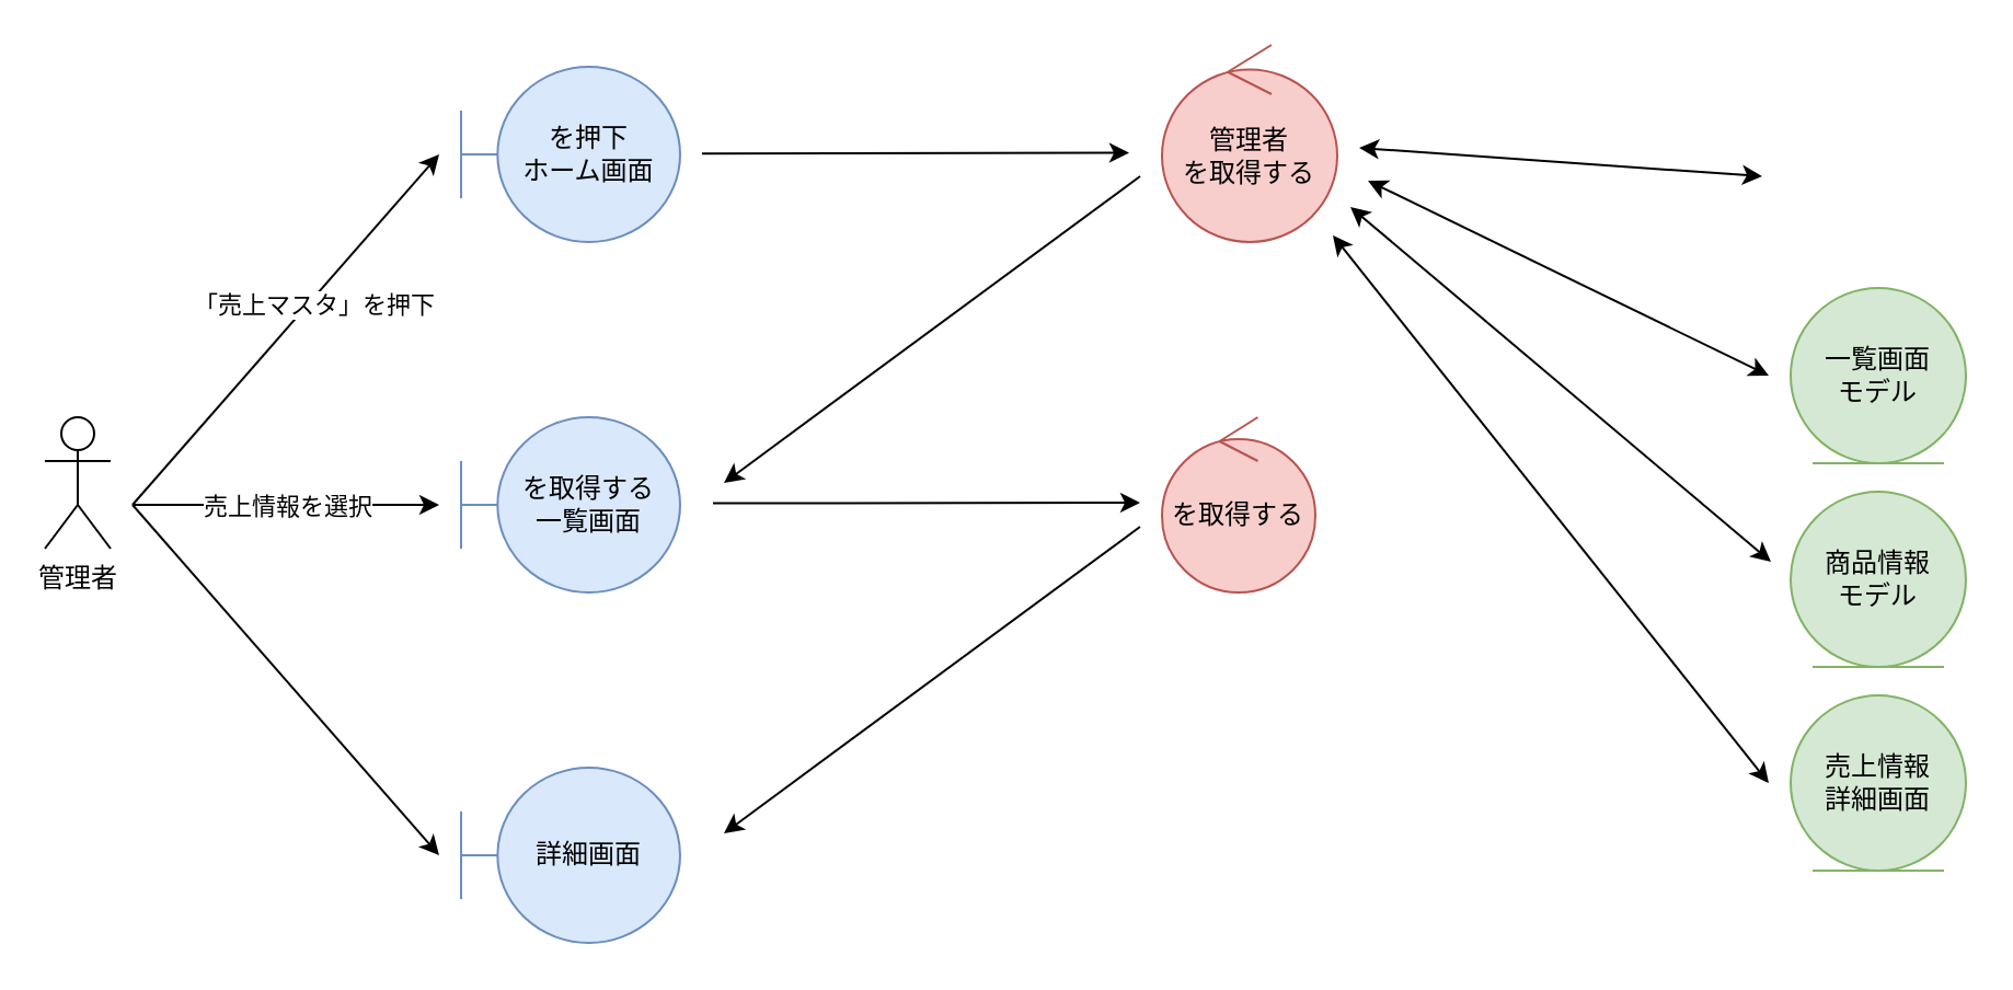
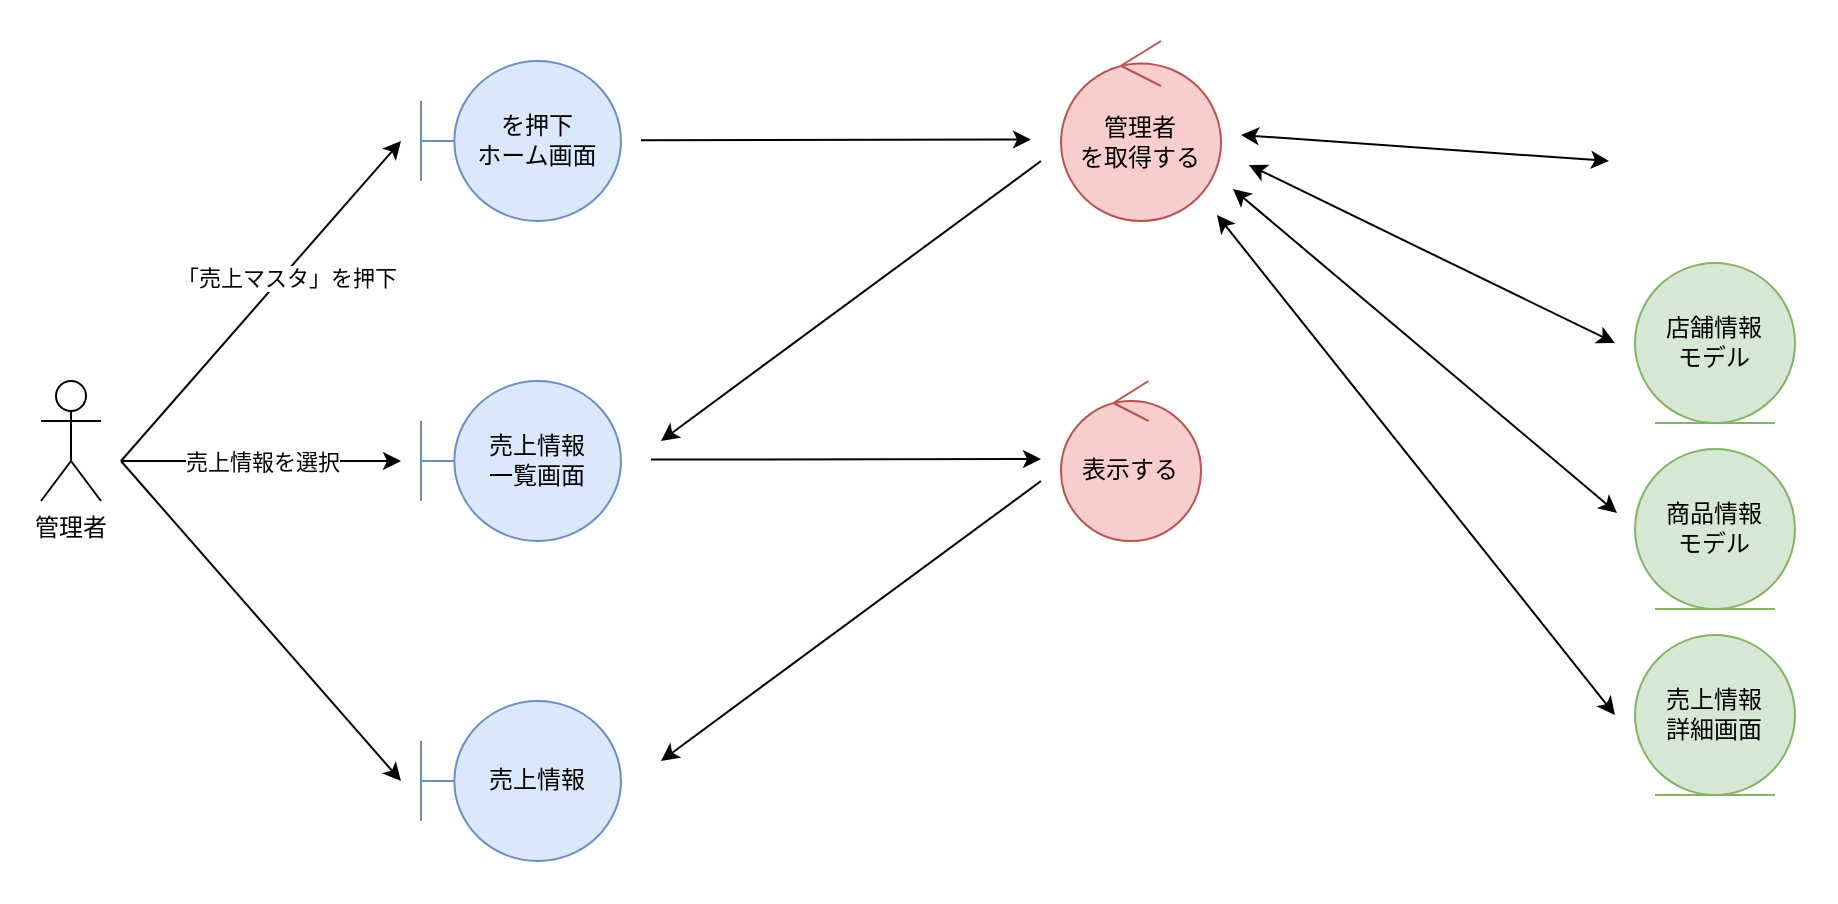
- <mxCell id="20" value="一覧画面&lt;br&gt;モデル" style="ellipse;shape=umlEntity;whiteSpace=wrap;html=1;fillColor=#d5e8d4;strokeColor=#82b366;" vertex="1" parent="1"><mxGeometry x="817" y="131" width="80" height="80" as="geometry" /></mxCell>
+ <mxCell id="20" value="店舗情報&lt;br&gt;モデル" style="ellipse;shape=umlEntity;whiteSpace=wrap;html=1;fillColor=#d5e8d4;strokeColor=#82b366;" vertex="1" parent="1"><mxGeometry x="817" y="131" width="80" height="80" as="geometry" /></mxCell>
- <mxCell id="4" value="を取得する&lt;br&gt;一覧画面" style="shape=umlBoundary;whiteSpace=wrap;html=1;fillColor=#dae8fc;strokeColor=#6c8ebf;" parent="1" vertex="1"><mxGeometry x="210" y="190" width="100" height="80" as="geometry" /></mxCell>
+ <mxCell id="4" value="売上情報&lt;br&gt;一覧画面" style="shape=umlBoundary;whiteSpace=wrap;html=1;fillColor=#dae8fc;strokeColor=#6c8ebf;" parent="1" vertex="1"><mxGeometry x="210" y="190" width="100" height="80" as="geometry" /></mxCell>
- <mxCell id="7" value="を取得する" style="ellipse;shape=umlControl;whiteSpace=wrap;html=1;fillColor=#f8cecc;strokeColor=#b85450;" parent="1" vertex="1"><mxGeometry x="530" y="190" width="70" height="80" as="geometry" /></mxCell>
+ <mxCell id="7" value="表示する" style="ellipse;shape=umlControl;whiteSpace=wrap;html=1;fillColor=#f8cecc;strokeColor=#b85450;" parent="1" vertex="1"><mxGeometry x="530" y="190" width="70" height="80" as="geometry" /></mxCell>
- <mxCell id="18" value="詳細画面" style="shape=umlBoundary;whiteSpace=wrap;html=1;fillColor=#dae8fc;strokeColor=#6c8ebf;" parent="1" vertex="1"><mxGeometry x="210" y="350" width="100" height="80" as="geometry" /></mxCell>
+ <mxCell id="18" value="売上情報" style="shape=umlBoundary;whiteSpace=wrap;html=1;fillColor=#dae8fc;strokeColor=#6c8ebf;" parent="1" vertex="1"><mxGeometry x="210" y="350" width="100" height="80" as="geometry" /></mxCell>
